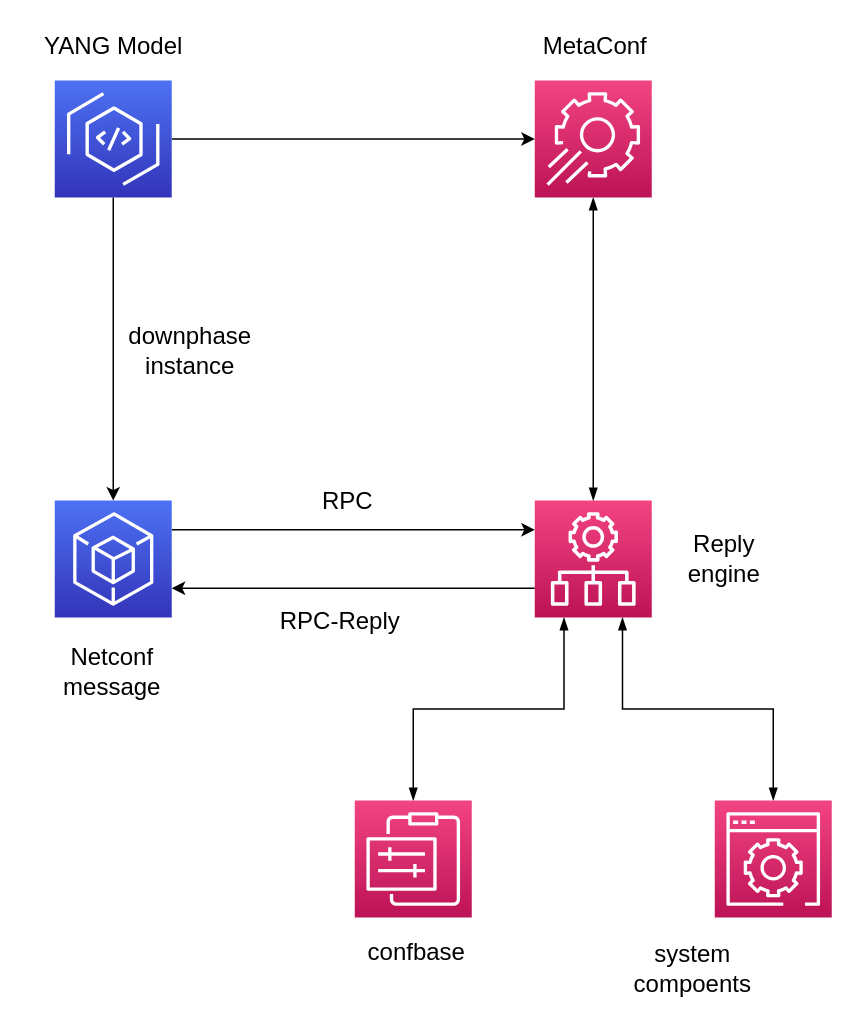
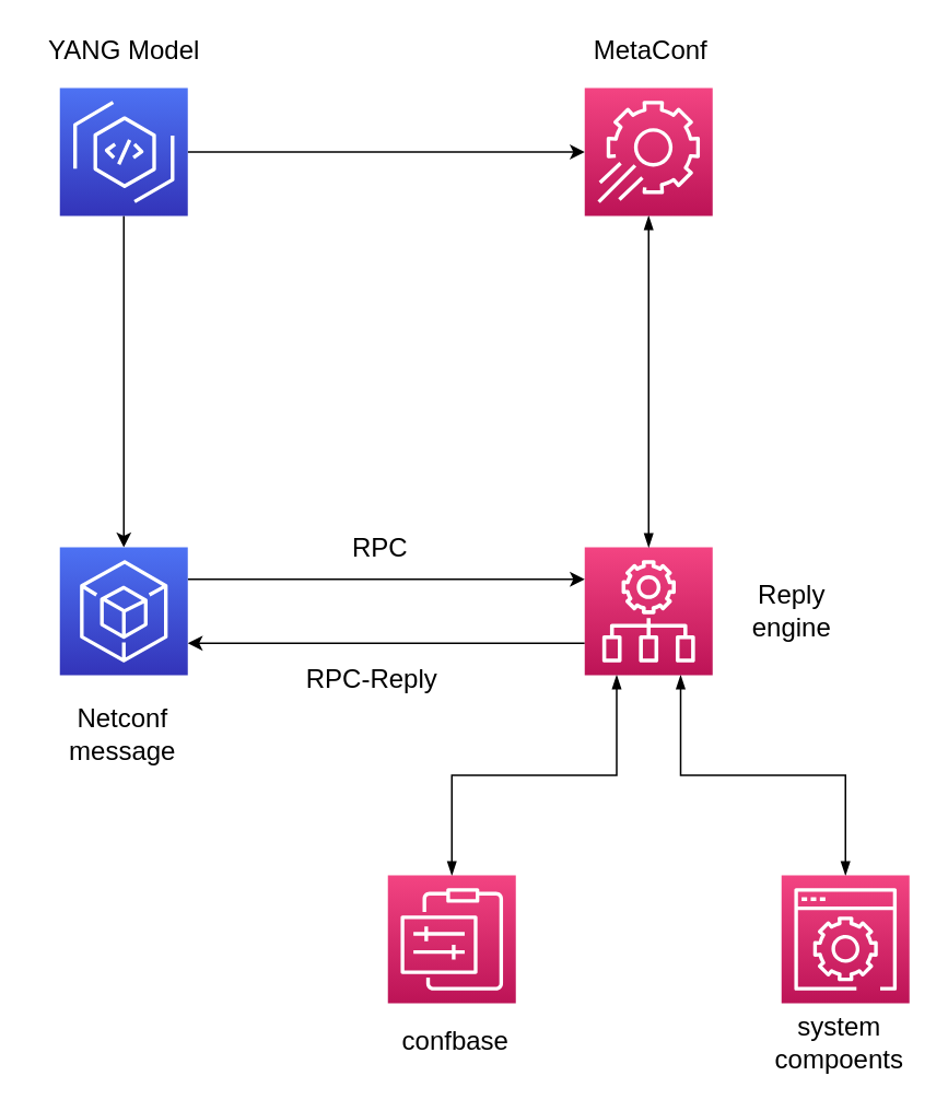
- <mxCell id="19" value="&lt;font style=&quot;font-size: 16px&quot;&gt;downphase&lt;br&gt;instance&lt;br&gt;&lt;/font&gt;" style="text;html=1;resizable=0;autosize=1;align=center;verticalAlign=middle;points=[];fillColor=none;strokeColor=none;rounded=0;" vertex="1" parent="1"><mxGeometry x="76" y="213" width="100" height="40" as="geometry" /></mxCell>
- <mxCell id="23" value="&lt;font style=&quot;font-size: 16px&quot;&gt;system&lt;br&gt;compoents&lt;/font&gt;" style="text;html=1;resizable=0;autosize=1;align=center;verticalAlign=middle;points=[];fillColor=none;strokeColor=none;rounded=0;" vertex="1" parent="1"><mxGeometry x="416" y="625" width="90" height="40" as="geometry" /></mxCell>
+ <mxCell id="23" value="&lt;font style=&quot;font-size: 16px&quot;&gt;system&lt;br&gt;compoents&lt;/font&gt;" style="text;html=1;resizable=0;autosize=1;align=center;verticalAlign=middle;points=[];fillColor=none;strokeColor=none;rounded=0;" vertex="1" parent="1"><mxGeometry x="466" y="615" width="90" height="40" as="geometry" /></mxCell>
